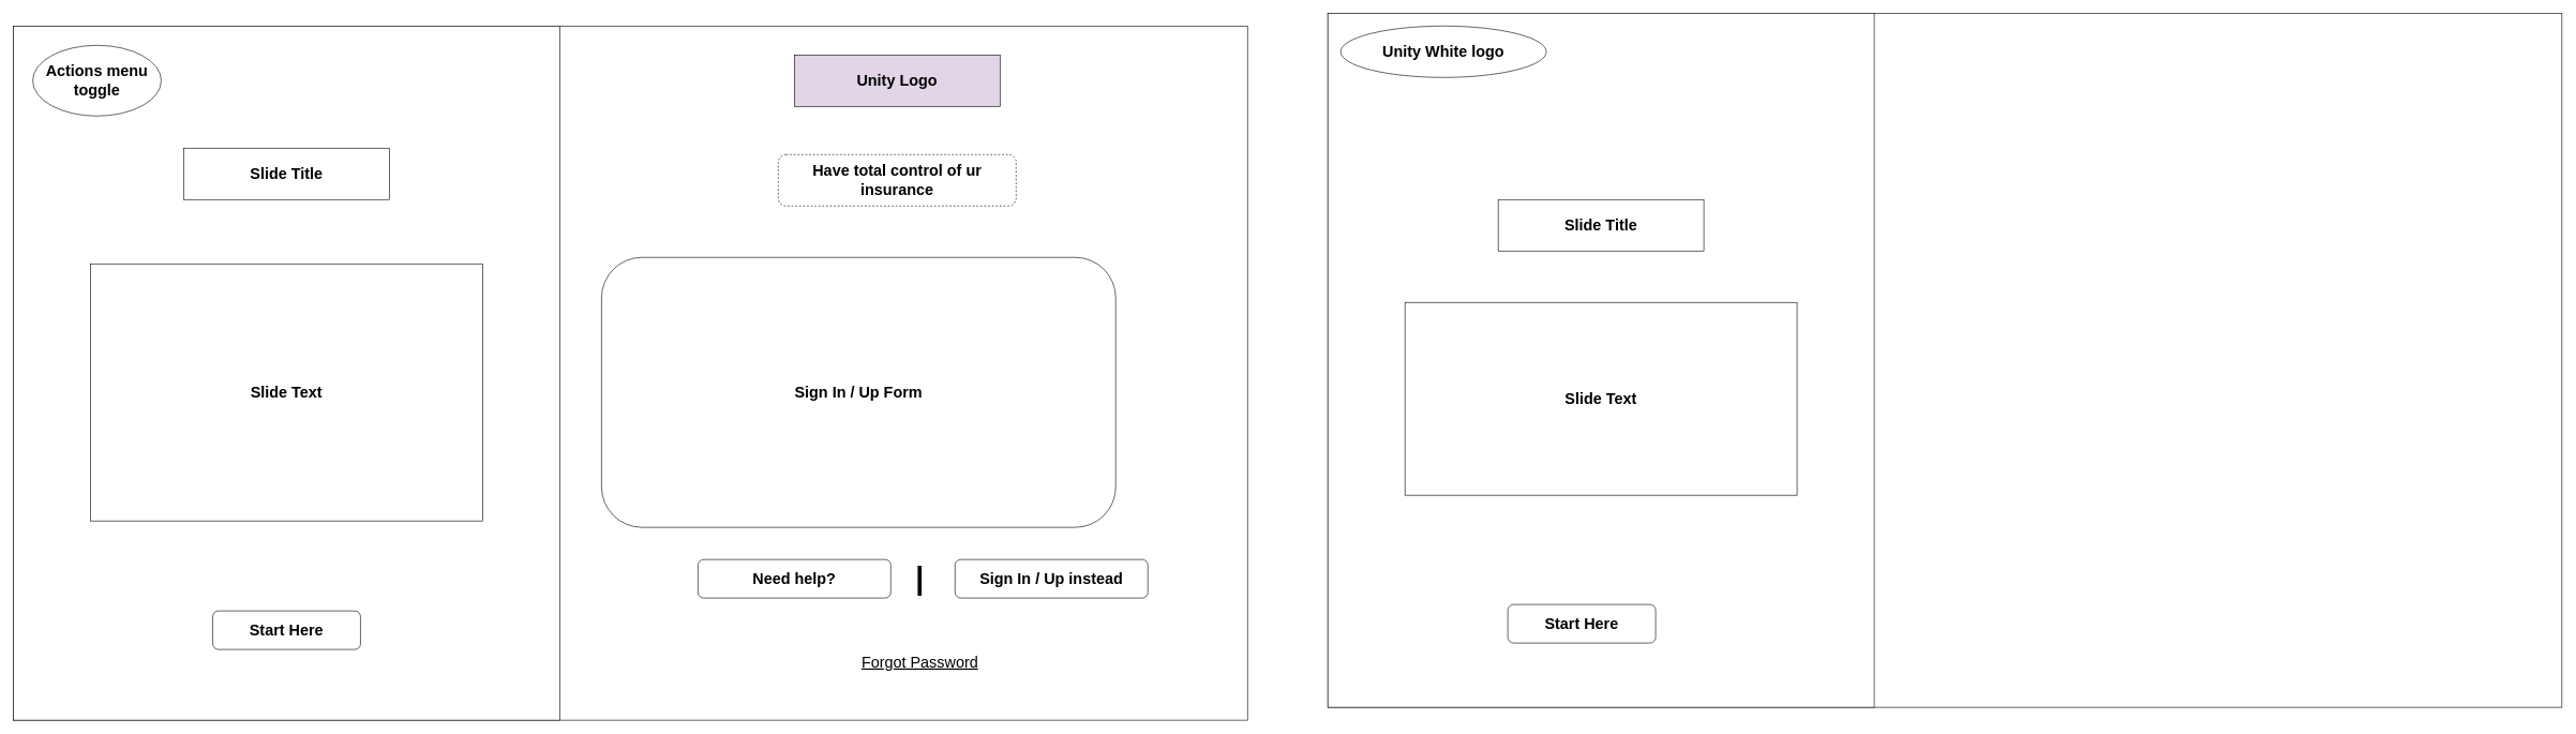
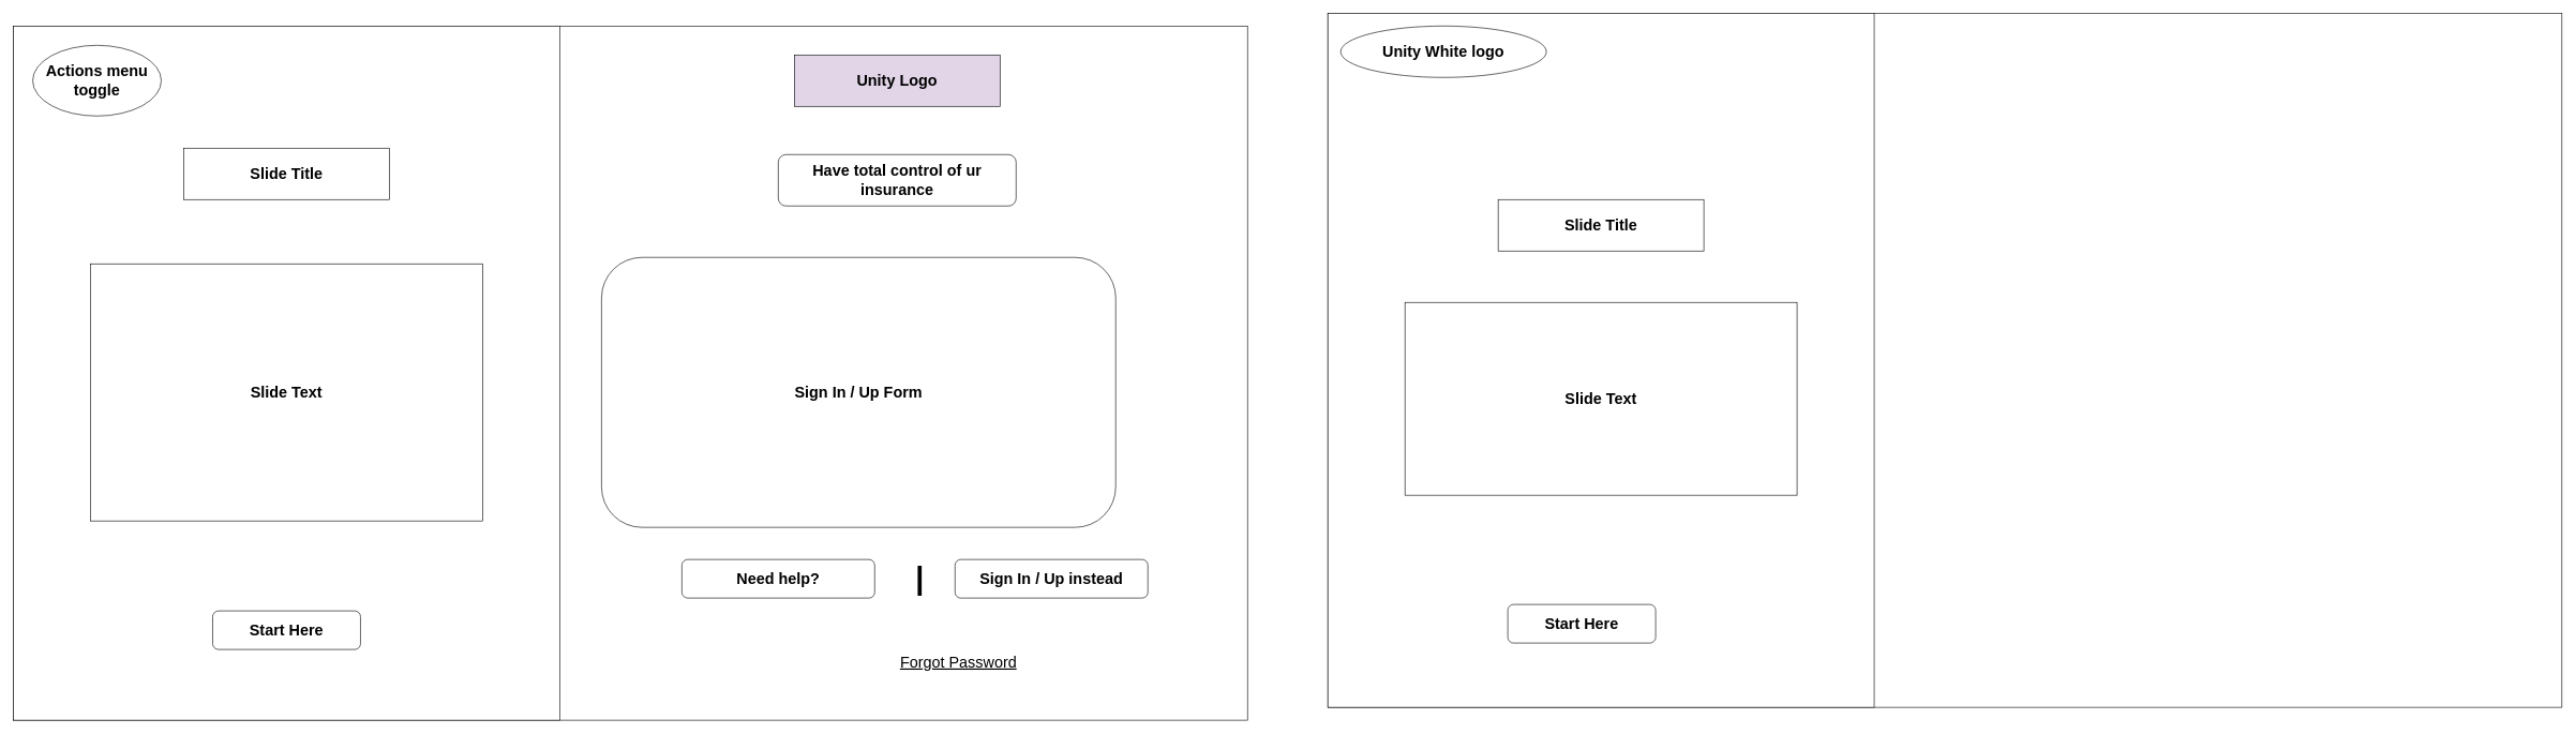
- <mxCell id="10" value="&lt;h1&gt;Have total control of ur insurance&lt;/h1&gt;" style="rounded=1;whiteSpace=wrap;html=1;dashed=1;" vertex="1" parent="2"><mxGeometry x="1190" y="200" width="370" height="80" as="geometry" /></mxCell>
+ <mxCell id="10" value="&lt;h1&gt;Have total control of ur insurance&lt;/h1&gt;" style="rounded=1;whiteSpace=wrap;html=1;" vertex="1" parent="2"><mxGeometry x="1190" y="200" width="370" height="80" as="geometry" /></mxCell>
- <mxCell id="14" value="&lt;h1&gt;Need help?&lt;/h1&gt;" style="rounded=1;whiteSpace=wrap;html=1;" vertex="1" parent="2"><mxGeometry x="1065" y="830" width="300" height="60" as="geometry" /></mxCell>
+ <mxCell id="14" value="&lt;h1&gt;Need help?&lt;/h1&gt;" style="rounded=1;whiteSpace=wrap;html=1;" vertex="1" parent="2"><mxGeometry x="1040" y="830" width="300" height="60" as="geometry" /></mxCell>
- <mxCell id="15" value="&lt;h4&gt;&lt;span style=&quot;font-weight: normal;&quot;&gt;&lt;u&gt;Forgot Password&lt;/u&gt;&lt;/span&gt;&lt;/h4&gt;" style="text;strokeColor=none;fillColor=none;html=1;fontSize=24;fontStyle=1;verticalAlign=middle;align=center;" vertex="1" parent="2"><mxGeometry x="1290" y="970" width="240" height="40" as="geometry" /></mxCell>
+ <mxCell id="15" value="&lt;h4&gt;&lt;span style=&quot;font-weight: normal;&quot;&gt;&lt;u&gt;Forgot Password&lt;/u&gt;&lt;/span&gt;&lt;/h4&gt;" style="text;strokeColor=none;fillColor=none;html=1;fontSize=24;fontStyle=1;verticalAlign=middle;align=center;" vertex="1" parent="2"><mxGeometry x="1350" y="970" width="240" height="40" as="geometry" /></mxCell>
